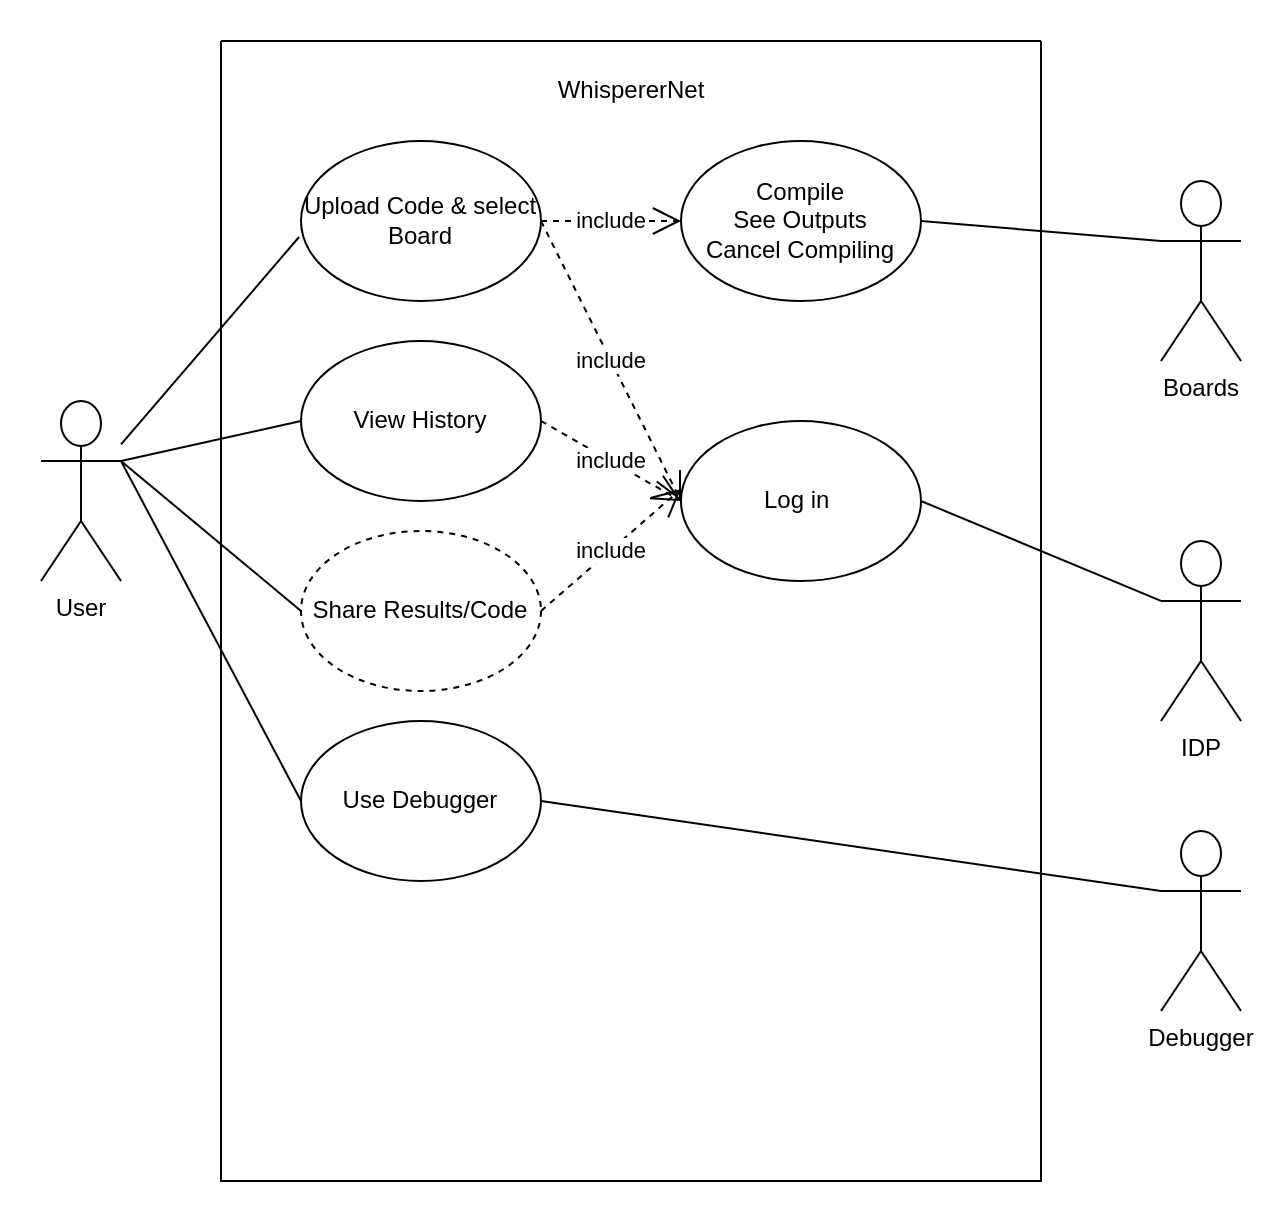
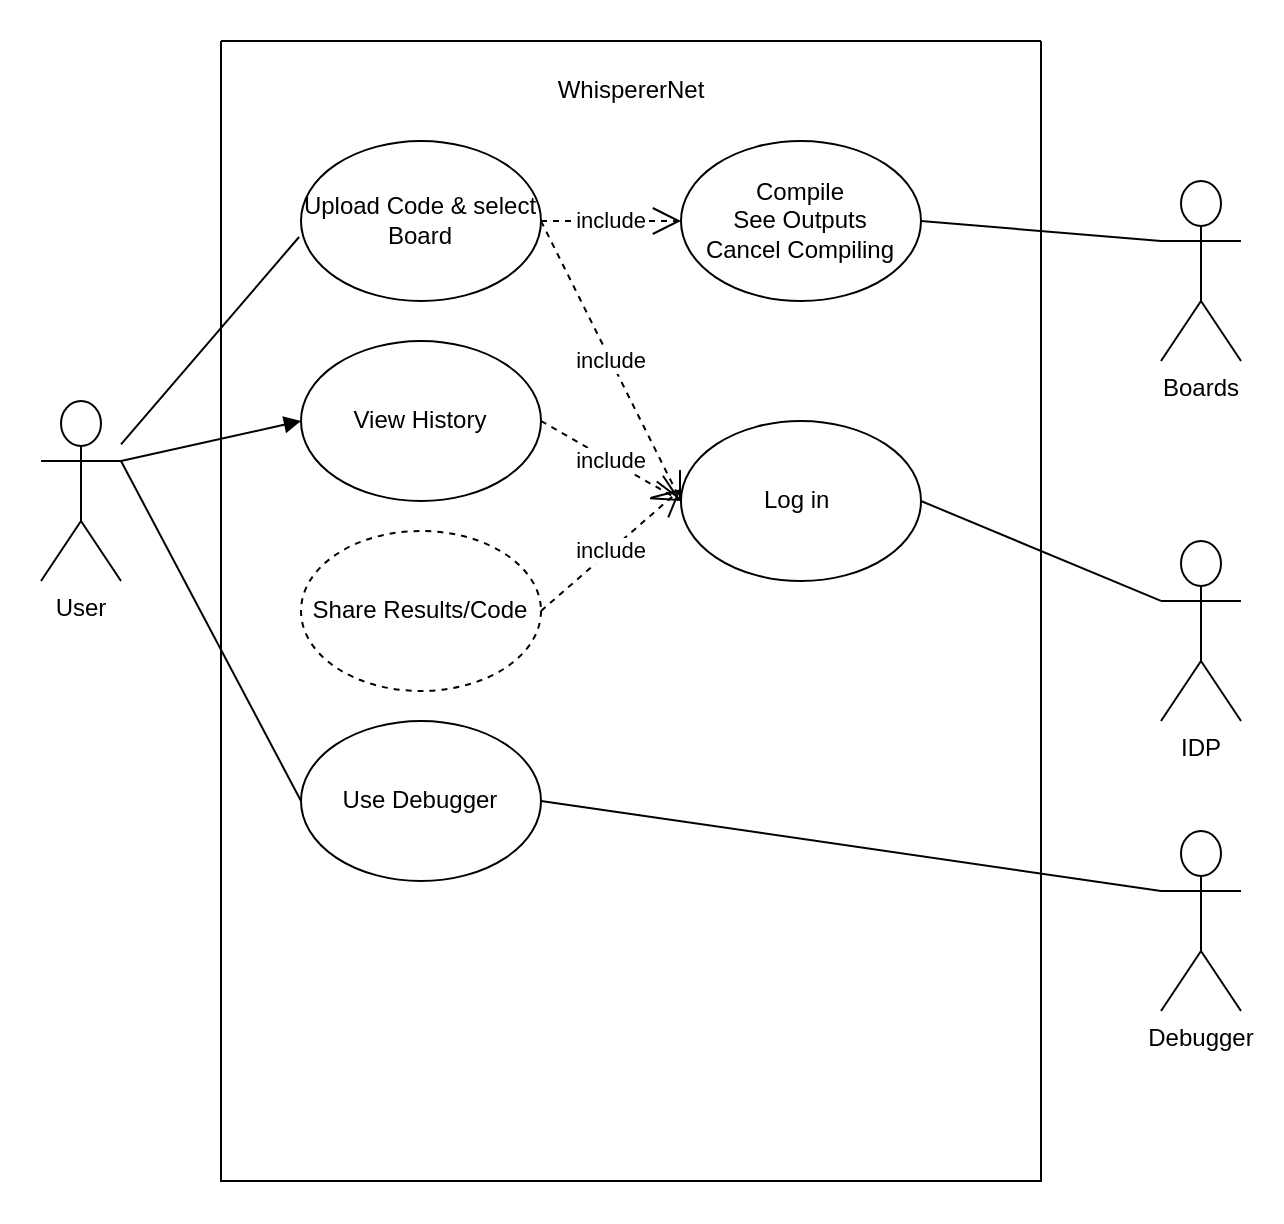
- <mxCell id="18" value="" style="endArrow=none;html=1;rounded=0;exitX=1;exitY=0.333;exitDx=0;exitDy=0;exitPerimeter=0;entryX=0;entryY=0.5;entryDx=0;entryDy=0;" edge="1" parent="1" source="14" target="6"><mxGeometry width="50" height="50" relative="1" as="geometry"><mxPoint x="330" y="420" as="sourcePoint" /><mxPoint x="380" y="370" as="targetPoint" /></mxGeometry></mxCell>
+ <mxCell id="18" value="" style="endArrow=block;html=1;rounded=0;exitX=1;exitY=0.333;exitDx=0;exitDy=0;exitPerimeter=0;entryX=0;entryY=0.5;entryDx=0;entryDy=0;" edge="1" parent="1" source="14" target="6"><mxGeometry width="50" height="50" relative="1" as="geometry"><mxPoint x="330" y="420" as="sourcePoint" /><mxPoint x="380" y="370" as="targetPoint" /></mxGeometry></mxCell>
- <mxCell id="19" value="" style="endArrow=none;html=1;rounded=0;exitX=1;exitY=0.333;exitDx=0;exitDy=0;exitPerimeter=0;entryX=0;entryY=0.5;entryDx=0;entryDy=0;" edge="1" parent="1" source="14" target="8"><mxGeometry width="50" height="50" relative="1" as="geometry"><mxPoint x="330" y="420" as="sourcePoint" /><mxPoint x="380" y="370" as="targetPoint" /></mxGeometry></mxCell>
